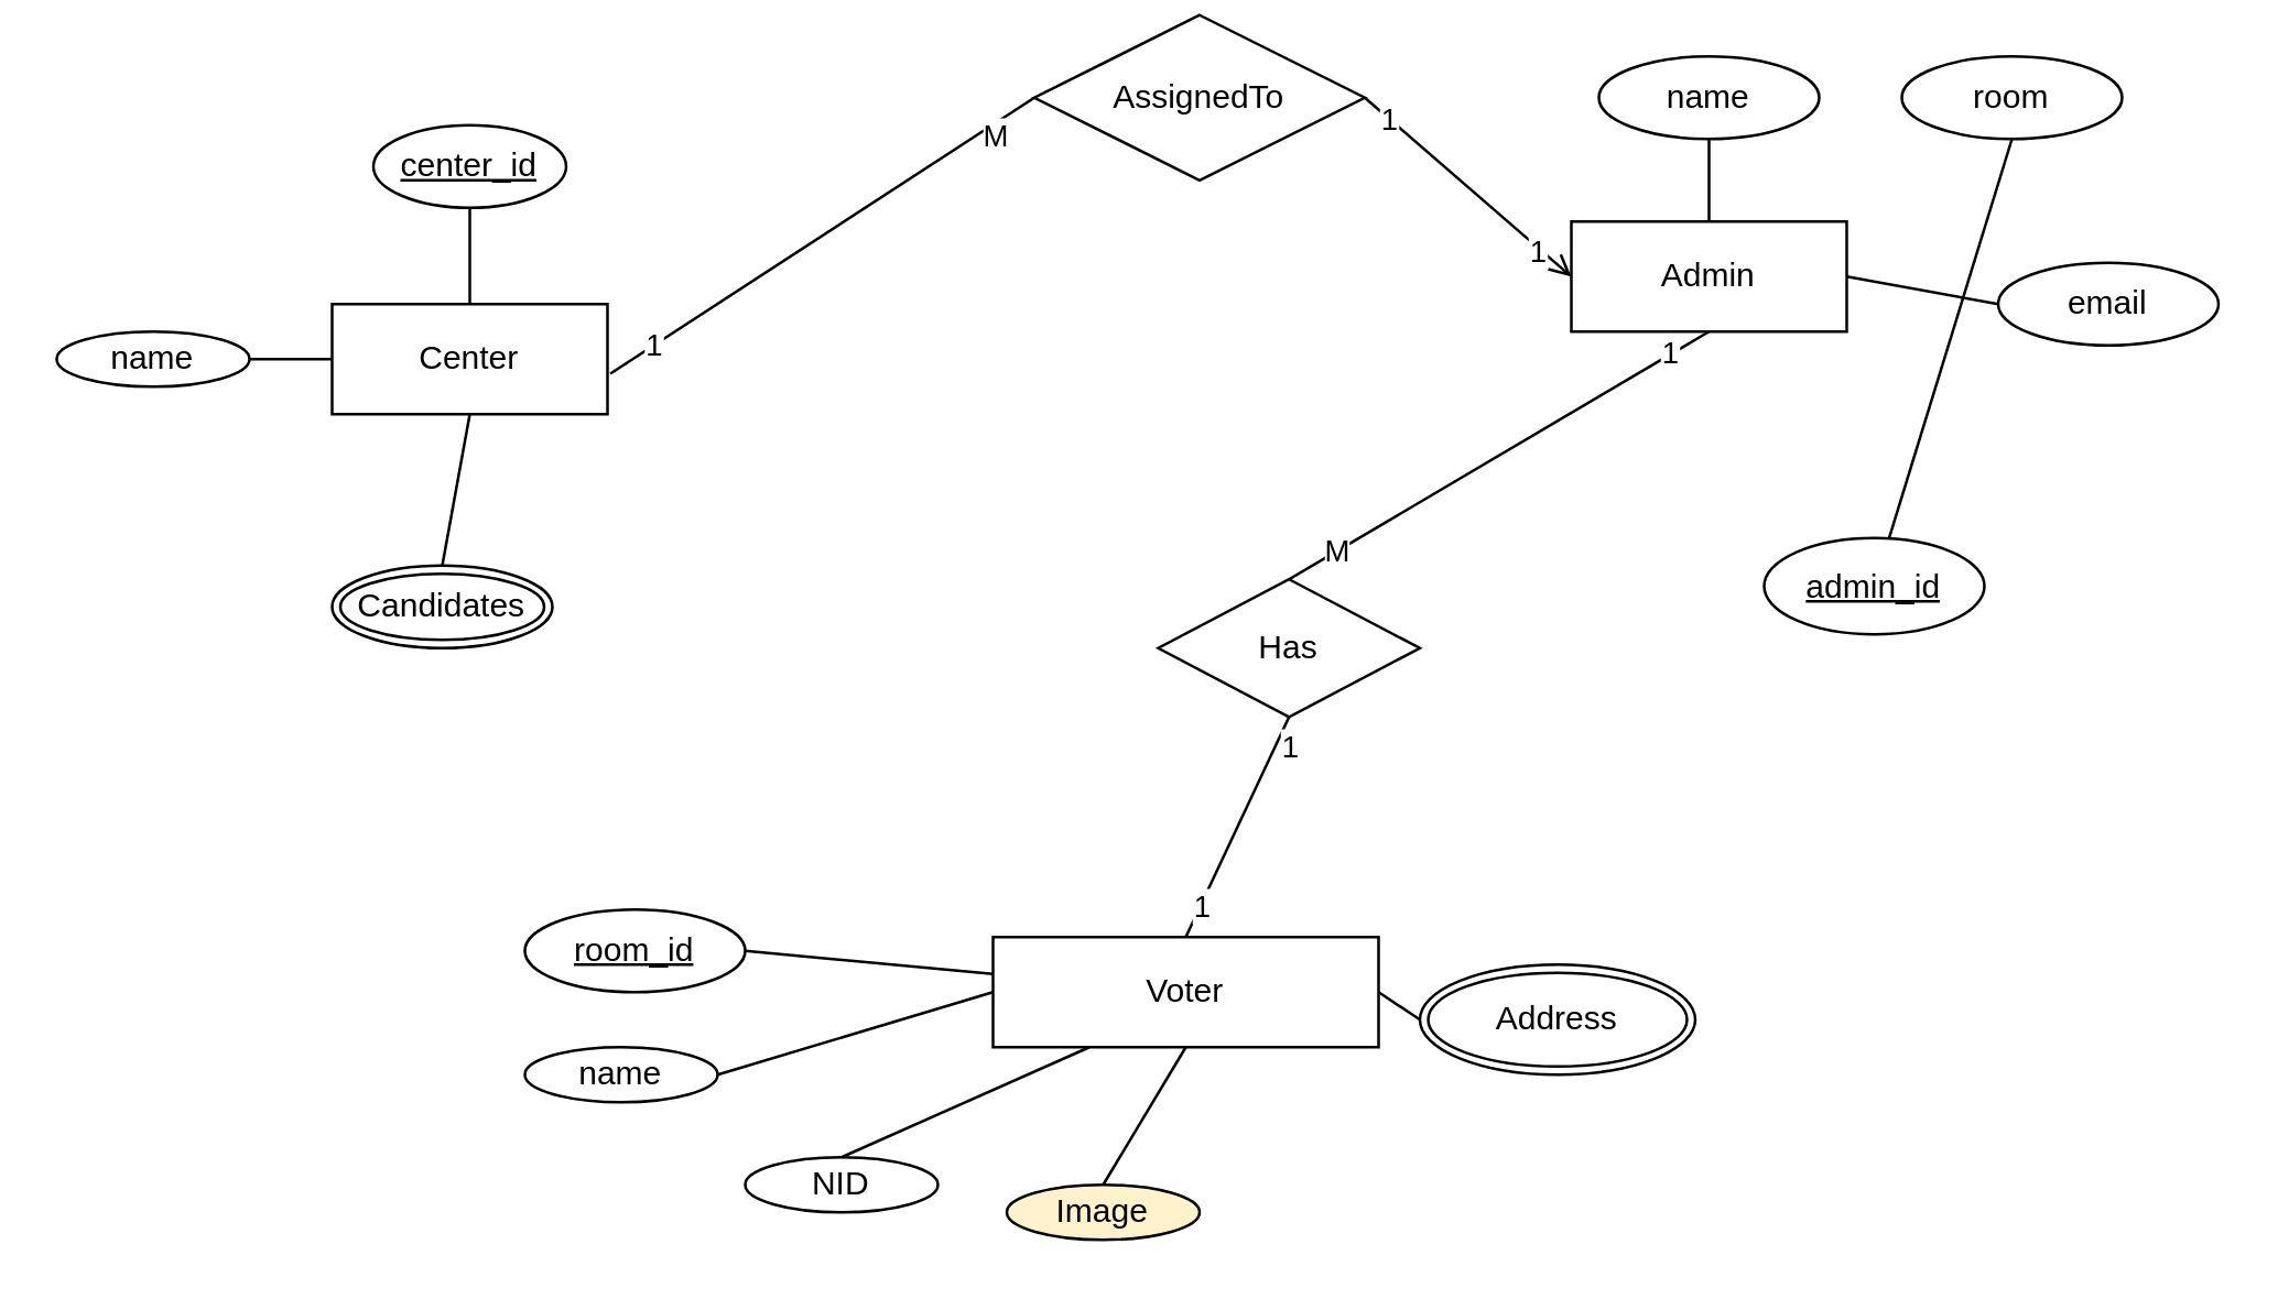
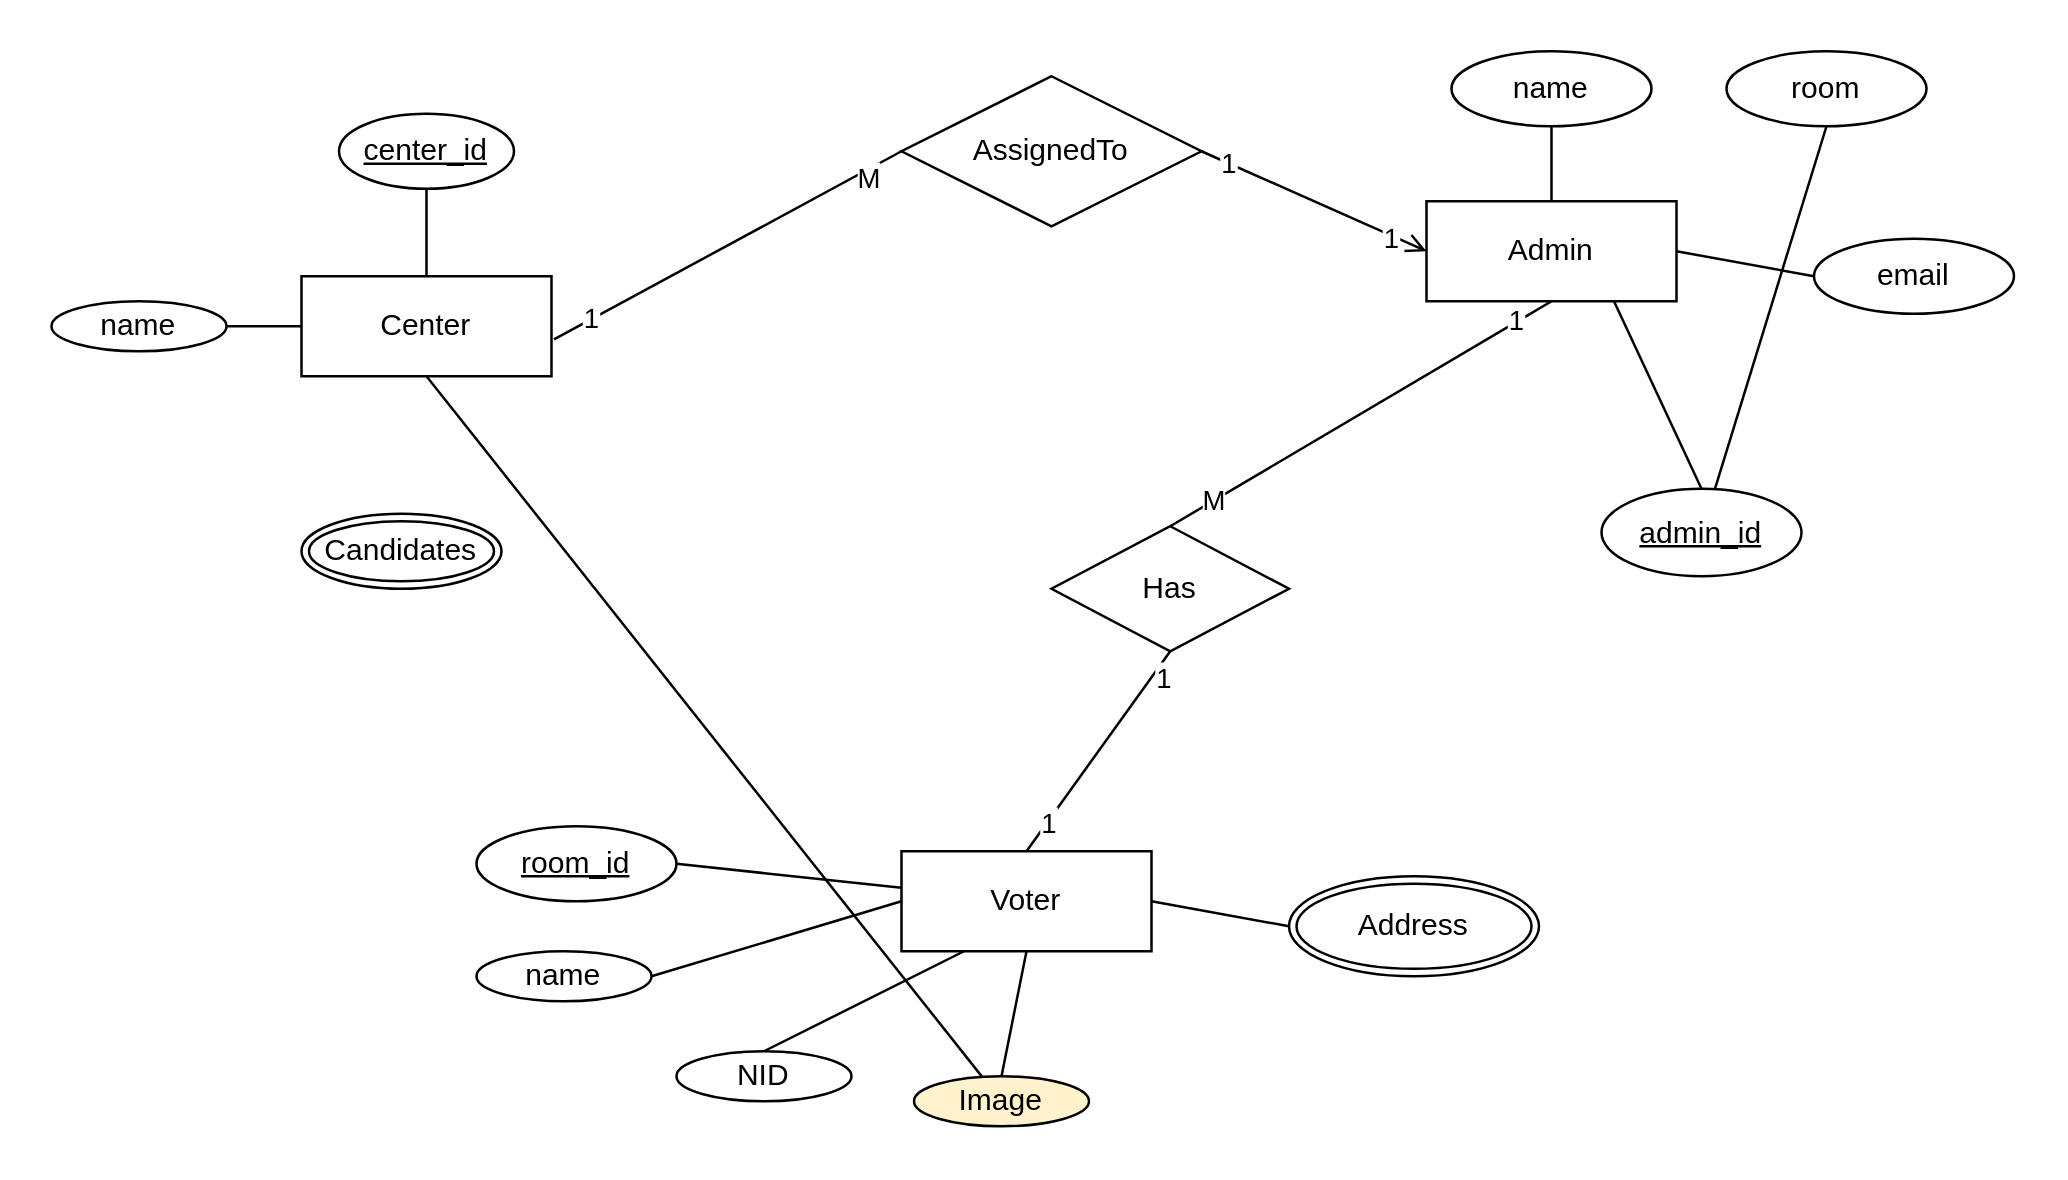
- <mxCell id="12" value="AssignedTo" style="shape=rhombus;perimeter=rhombusPerimeter;whiteSpace=wrap;html=1;align=center;" parent="1" vertex="1"><mxGeometry x="375" y="5" width="120" height="60" as="geometry" /></mxCell>
+ <mxCell id="12" value="AssignedTo" style="shape=rhombus;perimeter=rhombusPerimeter;whiteSpace=wrap;html=1;align=center;" parent="1" vertex="1"><mxGeometry x="360" y="30" width="120" height="60" as="geometry" /></mxCell>
+ <mxCell id="32" value="" style="endArrow=none;html=1;rounded=0;exitX=0.75;exitY=1;exitDx=0;exitDy=0;entryX=0.5;entryY=0;entryDx=0;entryDy=0;" parent="1" source="3" target="31" edge="1"><mxGeometry relative="1" as="geometry"><mxPoint x="740" y="140" as="sourcePoint" /><mxPoint x="900" y="140" as="targetPoint" /></mxGeometry></mxCell>
- <mxCell id="24" value="" style="endArrow=none;html=1;rounded=0;exitX=0.5;exitY=1;exitDx=0;exitDy=0;entryX=0.5;entryY=0;entryDx=0;entryDy=0;" parent="1" source="4" target="23" edge="1"><mxGeometry relative="1" as="geometry"><mxPoint x="290" y="160" as="sourcePoint" /><mxPoint x="450" y="160" as="targetPoint" /></mxGeometry></mxCell>
+ <mxCell id="24" value="" style="endArrow=none;html=1;rounded=0;exitX=0.5;exitY=1;exitDx=0;exitDy=0;" parent="1" source="4" target="39" edge="1"><mxGeometry relative="1" as="geometry"><mxPoint x="290" y="160" as="sourcePoint" /><mxPoint x="450" y="160" as="targetPoint" /></mxGeometry></mxCell>
- <mxCell id="2" value="Voter" style="whiteSpace=wrap;html=1;align=center;" parent="1" vertex="1"><mxGeometry x="360" y="340" width="140" height="40" as="geometry" /></mxCell>
+ <mxCell id="2" value="Voter" style="whiteSpace=wrap;html=1;align=center;" parent="1" vertex="1"><mxGeometry x="360" y="340" width="100" height="40" as="geometry" /></mxCell>
